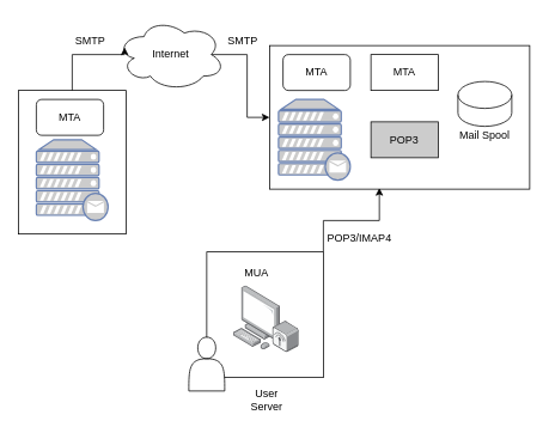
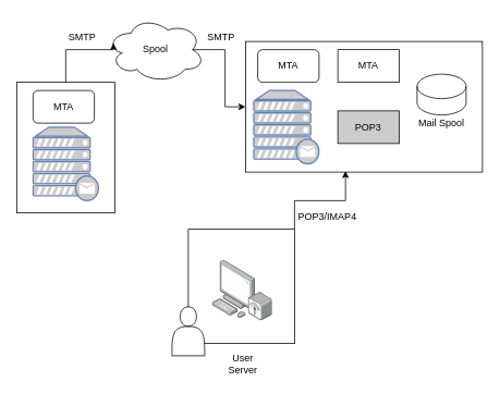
- <mxCell id="14" value="Internet" style="ellipse;shape=cloud;whiteSpace=wrap;html=1;" vertex="1" parent="1"><mxGeometry x="130" y="20" width="120" height="80" as="geometry" /></mxCell>
+ <mxCell id="14" value="Spool" style="ellipse;shape=cloud;whiteSpace=wrap;html=1;" vertex="1" parent="1"><mxGeometry x="130" y="20" width="120" height="80" as="geometry" /></mxCell>
- <mxCell id="6" value="MUA" style="text;html=1;align=center;verticalAlign=middle;resizable=0;points=[];autosize=1;strokeColor=none;fillColor=none;" vertex="1" parent="1"><mxGeometry x="260" y="287.8" width="50" height="30" as="geometry" /></mxCell>
